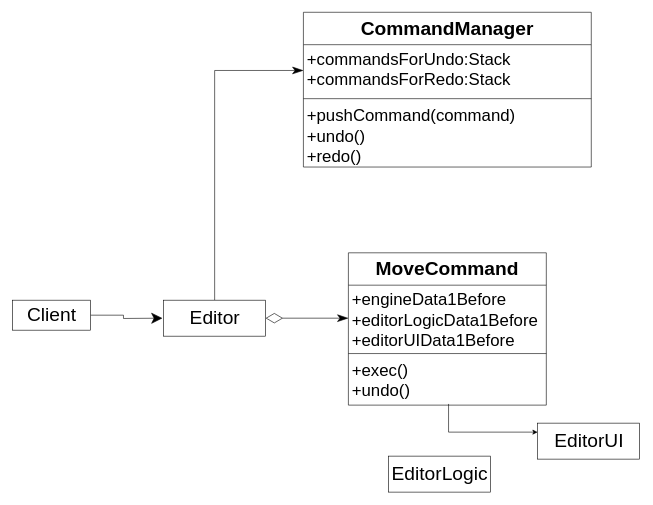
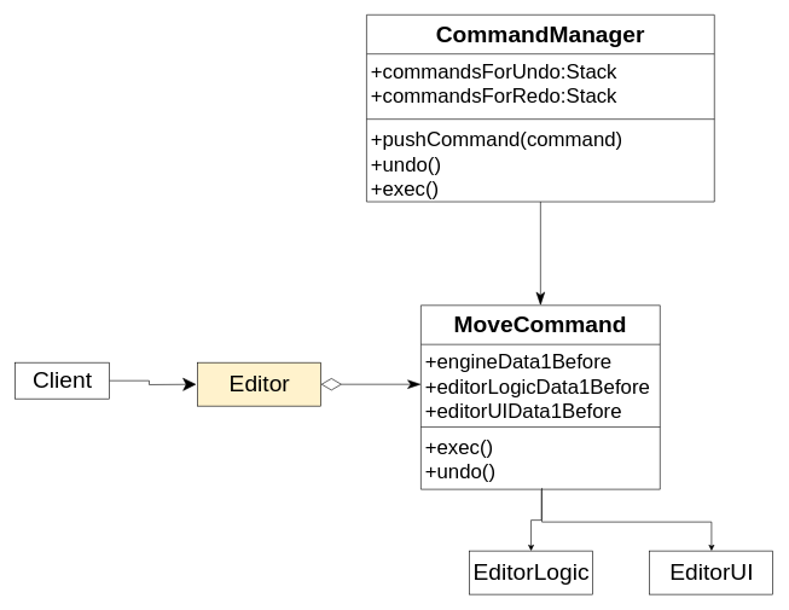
- <mxCell id="10" value="+pushCommand(command)&#10;+undo()&#10;+redo()" style="text;strokeColor=none;fillColor=none;align=left;verticalAlign=top;spacingLeft=4;spacingRight=4;overflow=hidden;rotatable=0;points=[[0,0.5],[1,0.5]];portConstraint=eastwest;fontSize=28;" parent="7" vertex="1"><mxGeometry y="148" width="480" height="110" as="geometry" /></mxCell>
+ <mxCell id="10" value="+pushCommand(command)&#10;+undo()&#10;+exec()" style="text;strokeColor=none;fillColor=none;align=left;verticalAlign=top;spacingLeft=4;spacingRight=4;overflow=hidden;rotatable=0;points=[[0,0.5],[1,0.5]];portConstraint=eastwest;fontSize=28;" parent="7" vertex="1"><mxGeometry y="148" width="480" height="110" as="geometry" /></mxCell>
- <mxCell id="11" style="edgeStyle=orthogonalEdgeStyle;rounded=0;orthogonalLoop=1;jettySize=auto;html=1;startArrow=none;startFill=0;endArrow=classicThin;endFill=1;startSize=16;endSize=16;" parent="1" source="13" target="8" edge="1"><mxGeometry relative="1" as="geometry" /></mxCell>
+ <mxCell id="6" style="edgeStyle=orthogonalEdgeStyle;rounded=0;orthogonalLoop=1;jettySize=auto;html=1;startArrow=none;startFill=0;endArrow=classicThin;endFill=1;startSize=16;endSize=16;" parent="1" source="7" target="15" edge="1"><mxGeometry relative="1" as="geometry" /></mxCell>
- <mxCell id="13" value="Editor" style="html=1;fontSize=32;" parent="1" vertex="1"><mxGeometry x="272" y="500" width="170" height="60" as="geometry" /></mxCell>
+ <mxCell id="13" value="Editor" style="html=1;fontSize=32;fillColor=#fff2cc;" parent="1" vertex="1"><mxGeometry x="272" y="500" width="170" height="60" as="geometry" /></mxCell>
+ <mxCell id="14" style="edgeStyle=orthogonalEdgeStyle;rounded=0;orthogonalLoop=1;jettySize=auto;html=1;exitX=0.504;exitY=1.006;exitDx=0;exitDy=0;exitPerimeter=0;" parent="1" source="18" target="4" edge="1"><mxGeometry relative="1" as="geometry" /></mxCell>
- <mxCell id="5" value="EditorUI" style="html=1;fontSize=32;" parent="1" vertex="1"><mxGeometry x="895.5" y="705" width="170" height="60" as="geometry" /></mxCell>
+ <mxCell id="5" value="EditorUI" style="html=1;fontSize=32;" parent="1" vertex="1"><mxGeometry x="895.5" y="760" width="170" height="60" as="geometry" /></mxCell>
